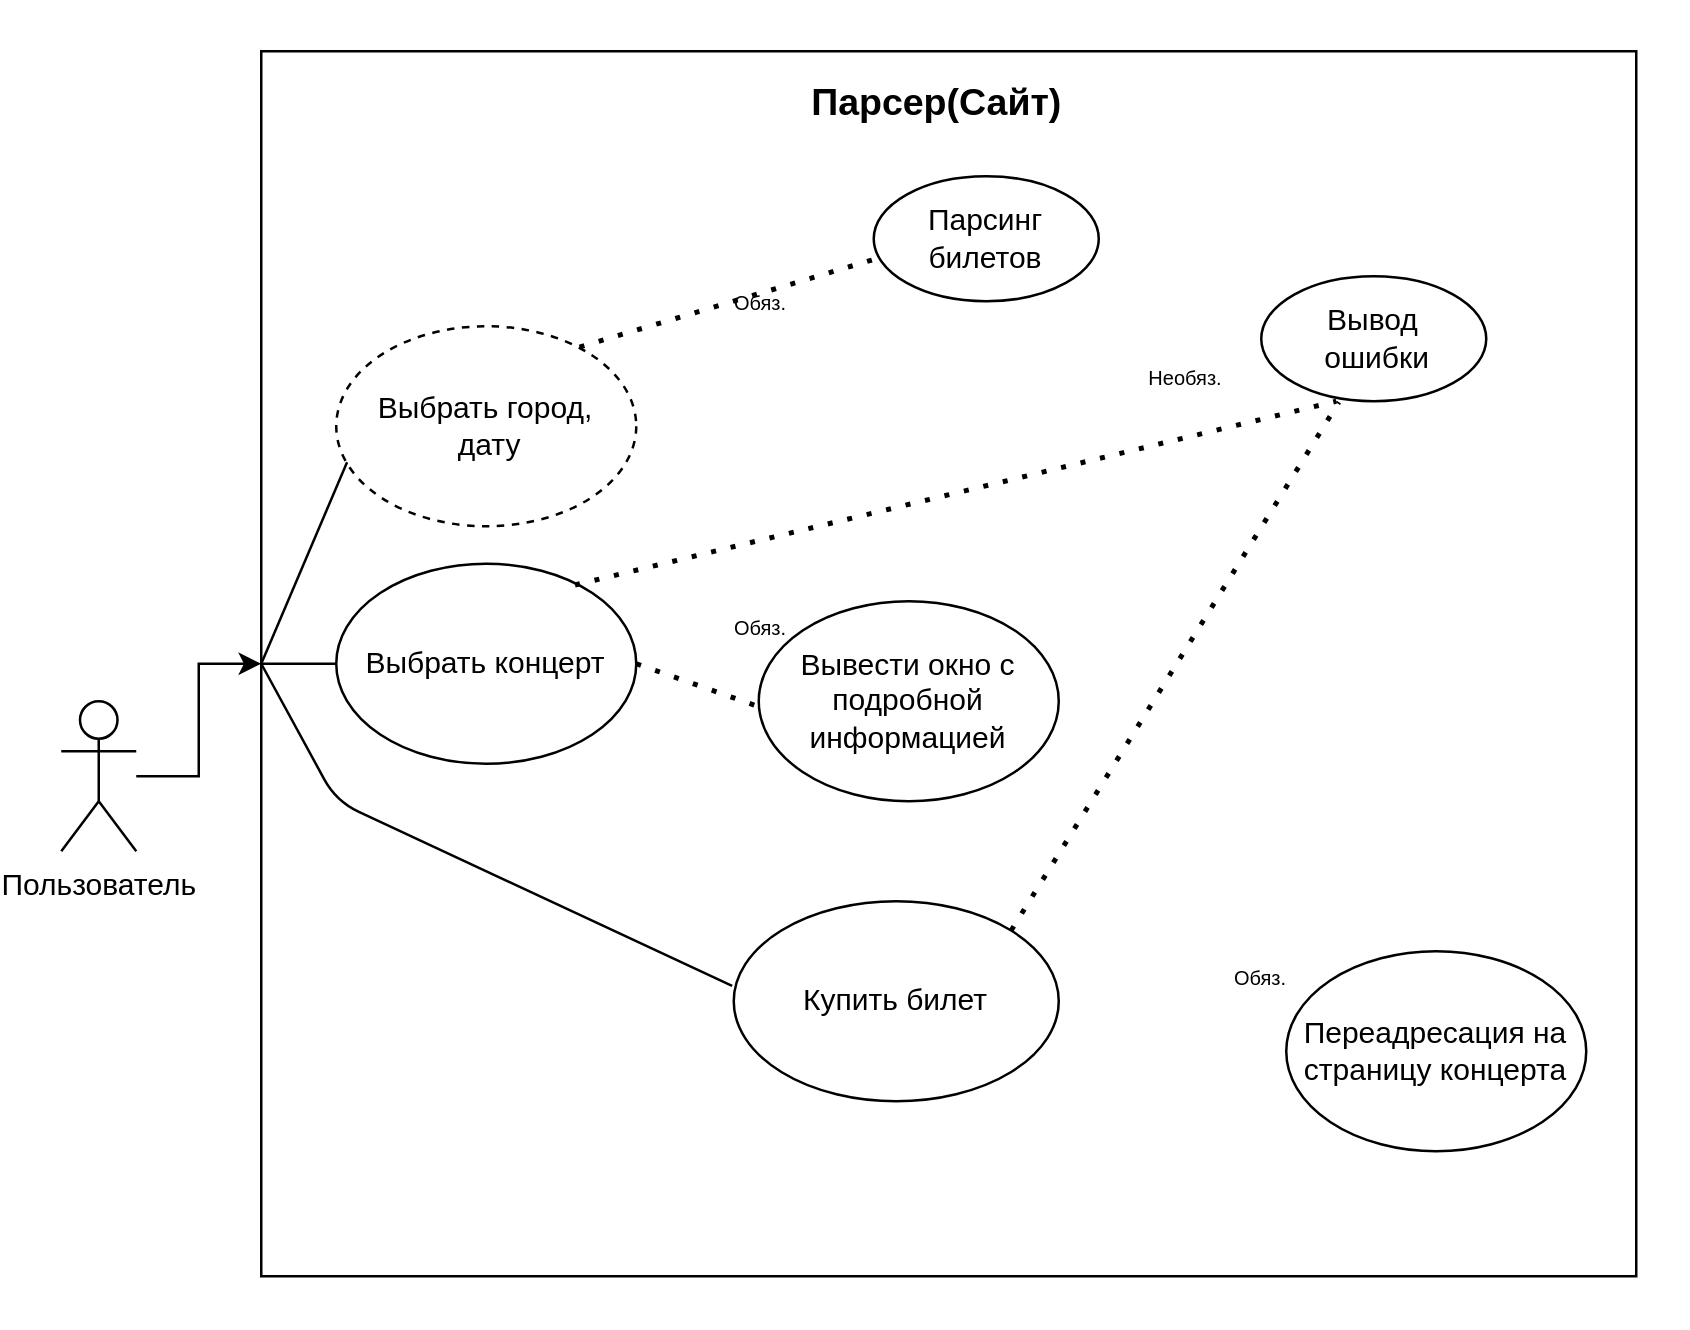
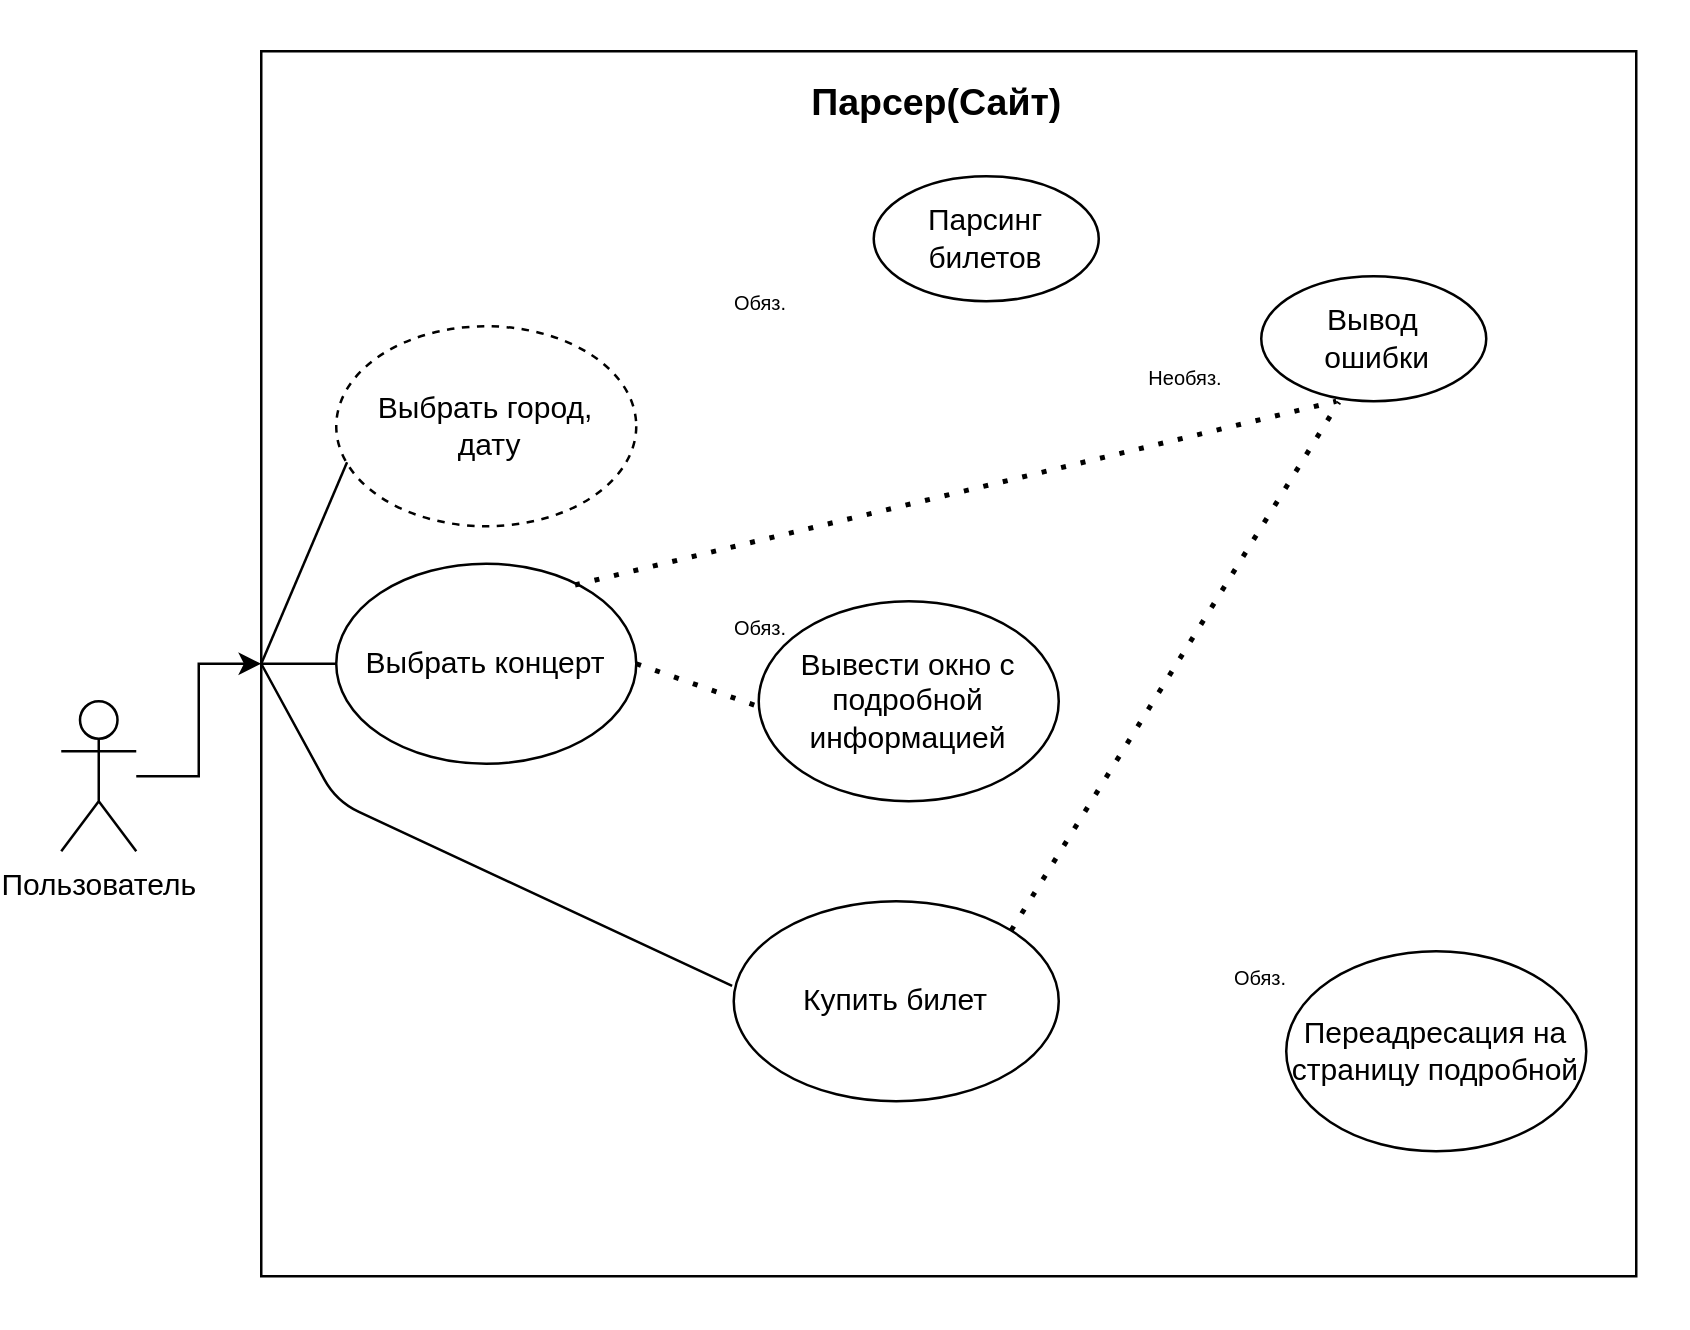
- <mxCell id="9" value="" style="endArrow=none;dashed=1;html=1;dashPattern=1 3;strokeWidth=2;exitX=0.811;exitY=0.104;exitDx=0;exitDy=0;exitPerimeter=0;entryX=0.022;entryY=0.654;entryDx=0;entryDy=0;entryPerimeter=0;" edge="1" parent="1" source="6" target="8"><mxGeometry width="50" height="50" relative="1" as="geometry"><mxPoint x="370" y="280" as="sourcePoint" /><mxPoint x="420" y="230" as="targetPoint" /></mxGeometry></mxCell>
- <mxCell id="21" value="Переадресация на страницу концерта" style="ellipse;whiteSpace=wrap;html=1;fillColor=none;" vertex="1" parent="1"><mxGeometry x="510" y="380" width="120" height="80" as="geometry" /></mxCell>
+ <mxCell id="21" value="Переадресация на страницу подробной" style="ellipse;whiteSpace=wrap;html=1;fillColor=none;" vertex="1" parent="1"><mxGeometry x="510" y="380" width="120" height="80" as="geometry" /></mxCell>
